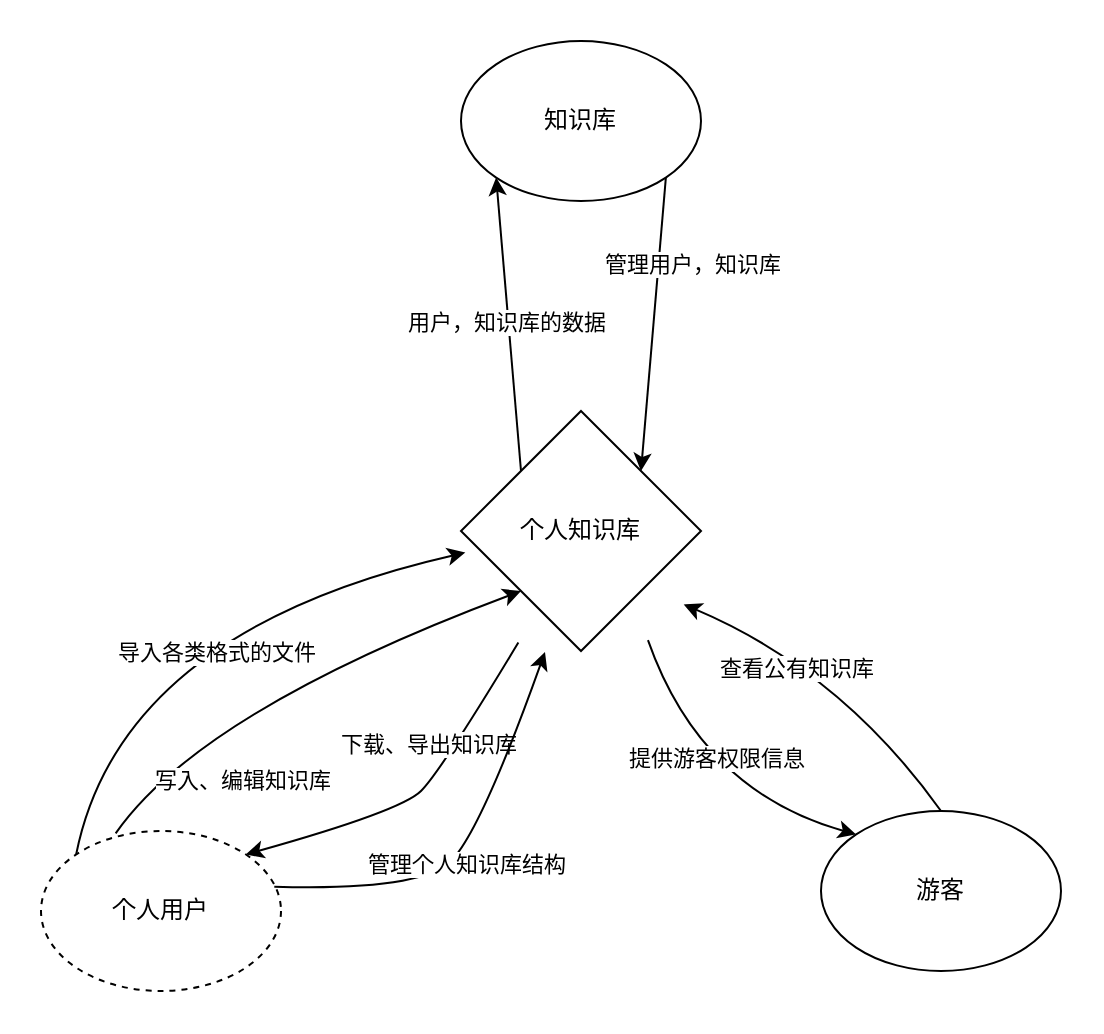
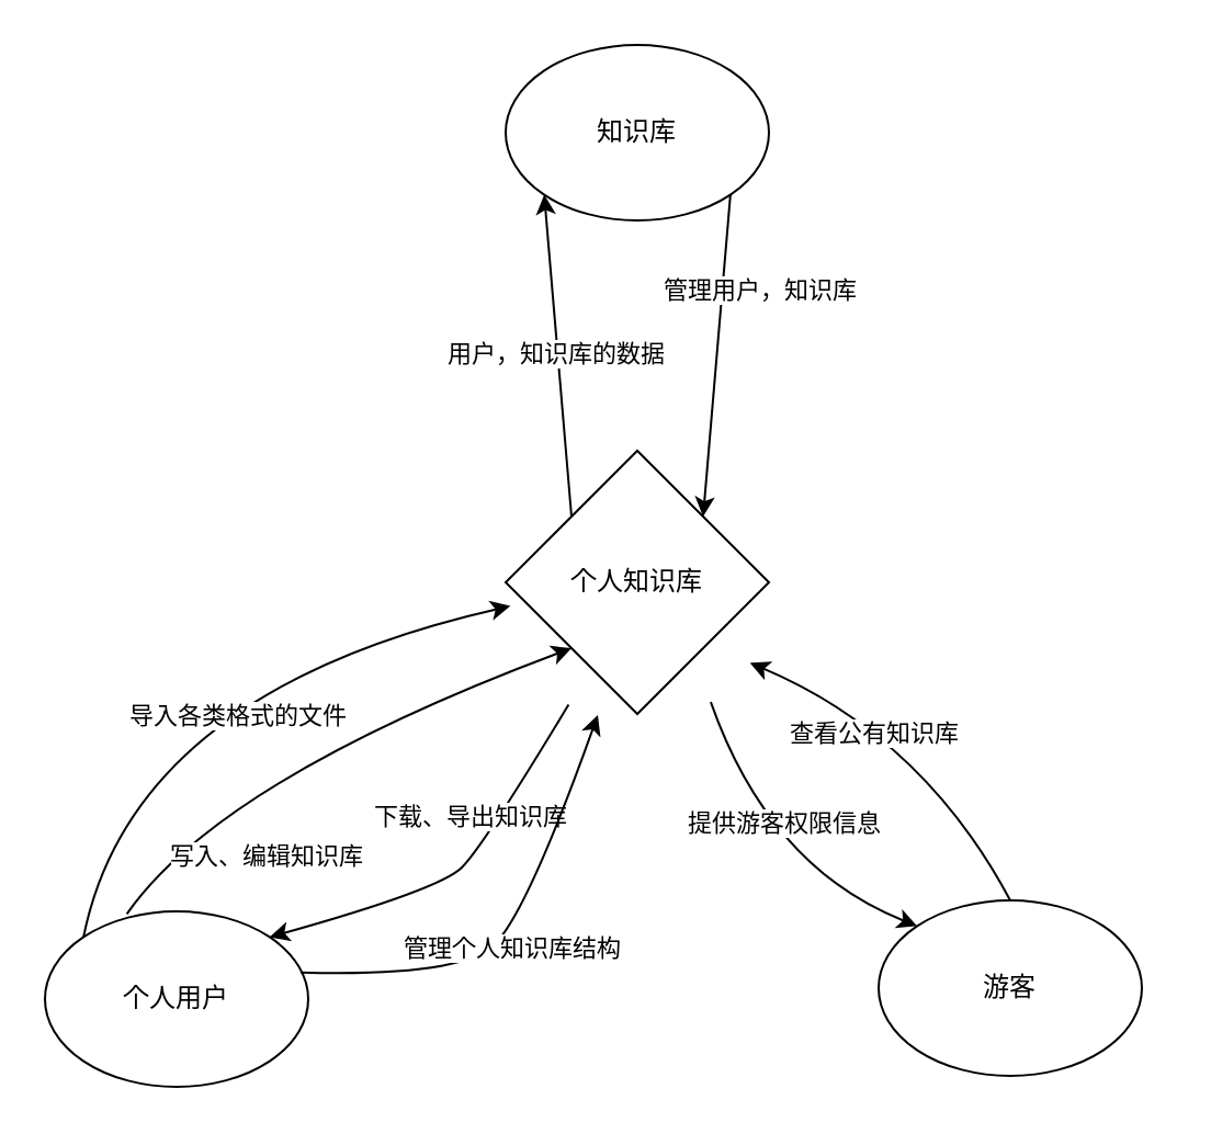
- <mxCell id="17" value="游客" style="ellipse;whiteSpace=wrap;html=1;" vertex="1" parent="1"><mxGeometry x="410" y="405" width="120" height="80" as="geometry" /></mxCell>
+ <mxCell id="17" value="游客" style="ellipse;whiteSpace=wrap;html=1;" vertex="1" parent="1"><mxGeometry x="400" y="410" width="120" height="80" as="geometry" /></mxCell>
- <mxCell id="4" value="个人用户" style="ellipse;whiteSpace=wrap;html=1;dashed=1;" vertex="1" parent="1"><mxGeometry x="20" y="415" width="120" height="80" as="geometry" /></mxCell>
+ <mxCell id="4" value="个人用户" style="ellipse;whiteSpace=wrap;html=1;" vertex="1" parent="1"><mxGeometry x="20" y="415" width="120" height="80" as="geometry" /></mxCell>
